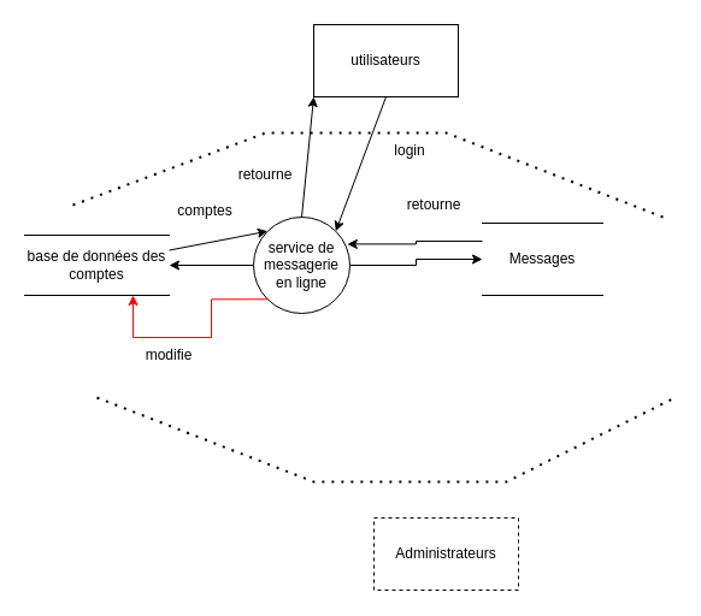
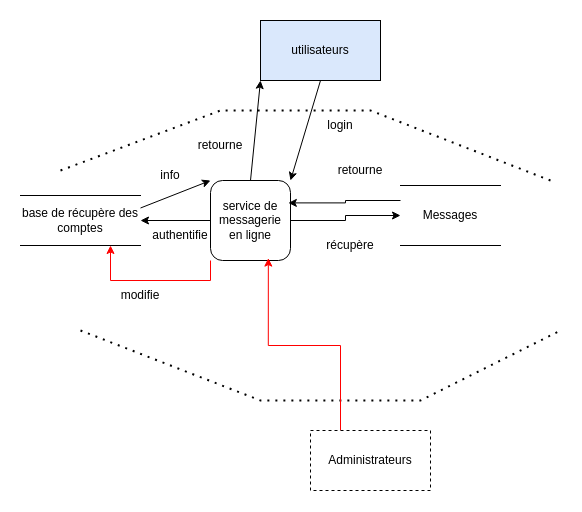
- <mxCell id="5" value="utilisateurs" style="rounded=0;whiteSpace=wrap;html=1;" parent="1" vertex="1"><mxGeometry x="260" y="20" width="120" height="60" as="geometry" /></mxCell>
+ <mxCell id="5" value="utilisateurs" style="rounded=0;whiteSpace=wrap;html=1;fillColor=#dae8fc;" parent="1" vertex="1"><mxGeometry x="260" y="20" width="120" height="60" as="geometry" /></mxCell>
- <mxCell id="13" value="comptes" style="text;html=1;strokeColor=none;fillColor=none;align=center;verticalAlign=middle;whiteSpace=wrap;rounded=0;" parent="1" vertex="1"><mxGeometry x="140" y="160" width="60" height="30" as="geometry" /></mxCell>
+ <mxCell id="13" value="info" style="text;html=1;strokeColor=none;fillColor=none;align=center;verticalAlign=middle;whiteSpace=wrap;rounded=0;" parent="1" vertex="1"><mxGeometry x="140" y="160" width="60" height="30" as="geometry" /></mxCell>
- <mxCell id="11" value="base de données des comptes" style="shape=partialRectangle;whiteSpace=wrap;html=1;left=0;right=0;fillColor=none;" parent="1" vertex="1"><mxGeometry x="20" y="195" width="120" height="50" as="geometry" /></mxCell>
+ <mxCell id="11" value="base de récupère des comptes" style="shape=partialRectangle;whiteSpace=wrap;html=1;left=0;right=0;fillColor=none;" parent="1" vertex="1"><mxGeometry x="20" y="195" width="120" height="50" as="geometry" /></mxCell>
- <mxCell id="4" value="service de messagerie en ligne" style="ellipse;whiteSpace=wrap;html=1;aspect=fixed;" parent="1" vertex="1"><mxGeometry x="210" y="180" width="80" height="80" as="geometry" /></mxCell>
+ <mxCell id="4" value="service de messagerie en ligne" style="whiteSpace=wrap;html=1;aspect=fixed;rounded=1;" parent="1" vertex="1"><mxGeometry x="210" y="180" width="80" height="80" as="geometry" /></mxCell>
+ <mxCell id="14" value="authentifie" style="text;html=1;strokeColor=none;fillColor=none;align=center;verticalAlign=middle;whiteSpace=wrap;rounded=0;" parent="1" vertex="1"><mxGeometry x="150" y="220" width="60" height="30" as="geometry" /></mxCell>
+ <mxCell id="19" value="récupère" style="text;html=1;strokeColor=none;fillColor=none;align=center;verticalAlign=middle;whiteSpace=wrap;rounded=0;" parent="1" vertex="1"><mxGeometry x="320" y="230" width="60" height="30" as="geometry" /></mxCell>
+ <mxCell id="20" style="edgeStyle=orthogonalEdgeStyle;rounded=0;orthogonalLoop=1;jettySize=auto;html=1;exitX=0.25;exitY=0;exitDx=0;exitDy=0;strokeColor=#FF0000;fillColor=#FF0000;entryX=0.723;entryY=0.97;entryDx=0;entryDy=0;entryPerimeter=0;" parent="1" source="21" target="4" edge="1"><mxGeometry relative="1" as="geometry"><mxPoint x="270" y="280" as="targetPoint" /></mxGeometry></mxCell>
